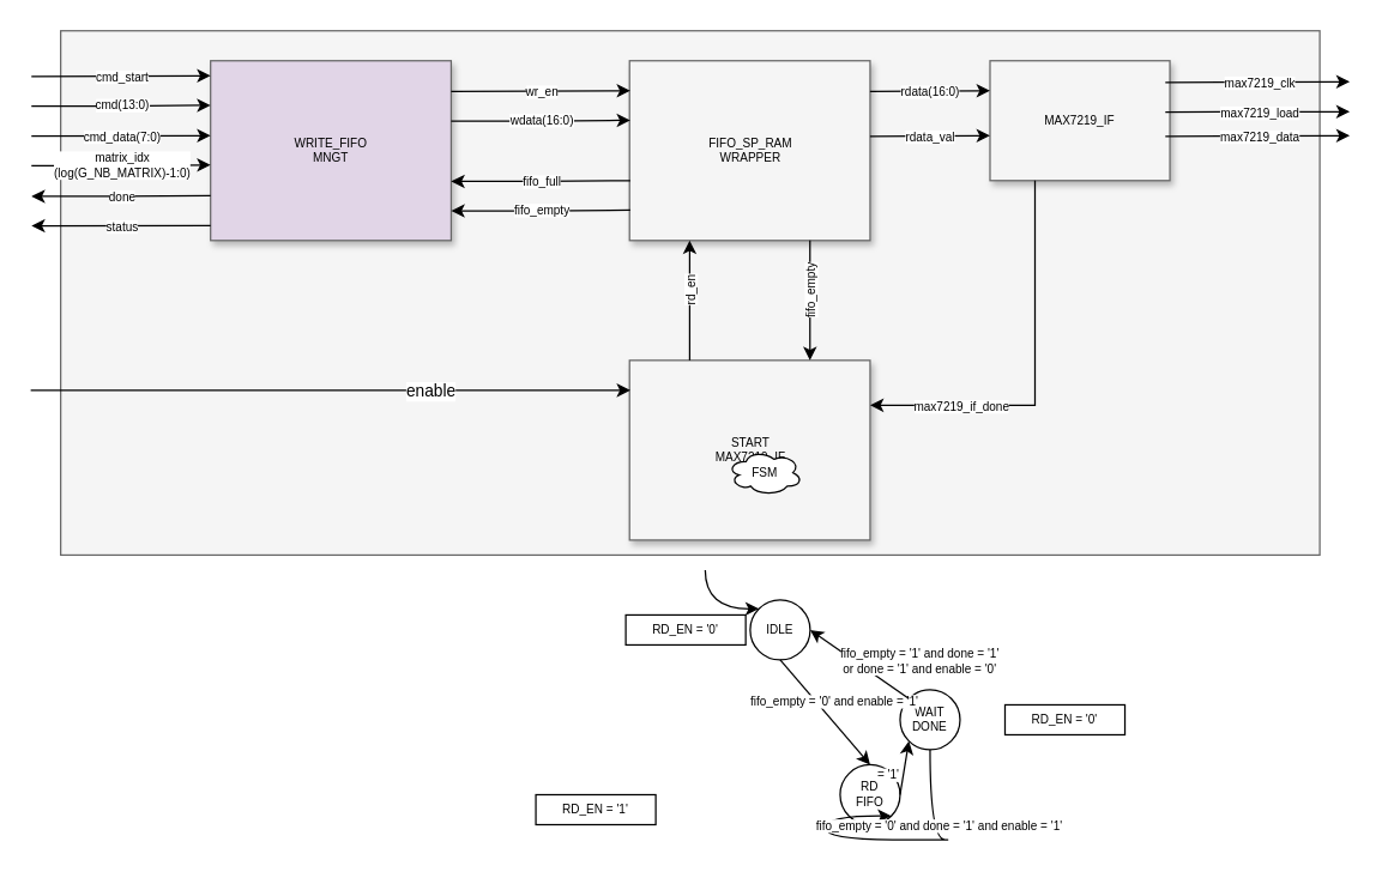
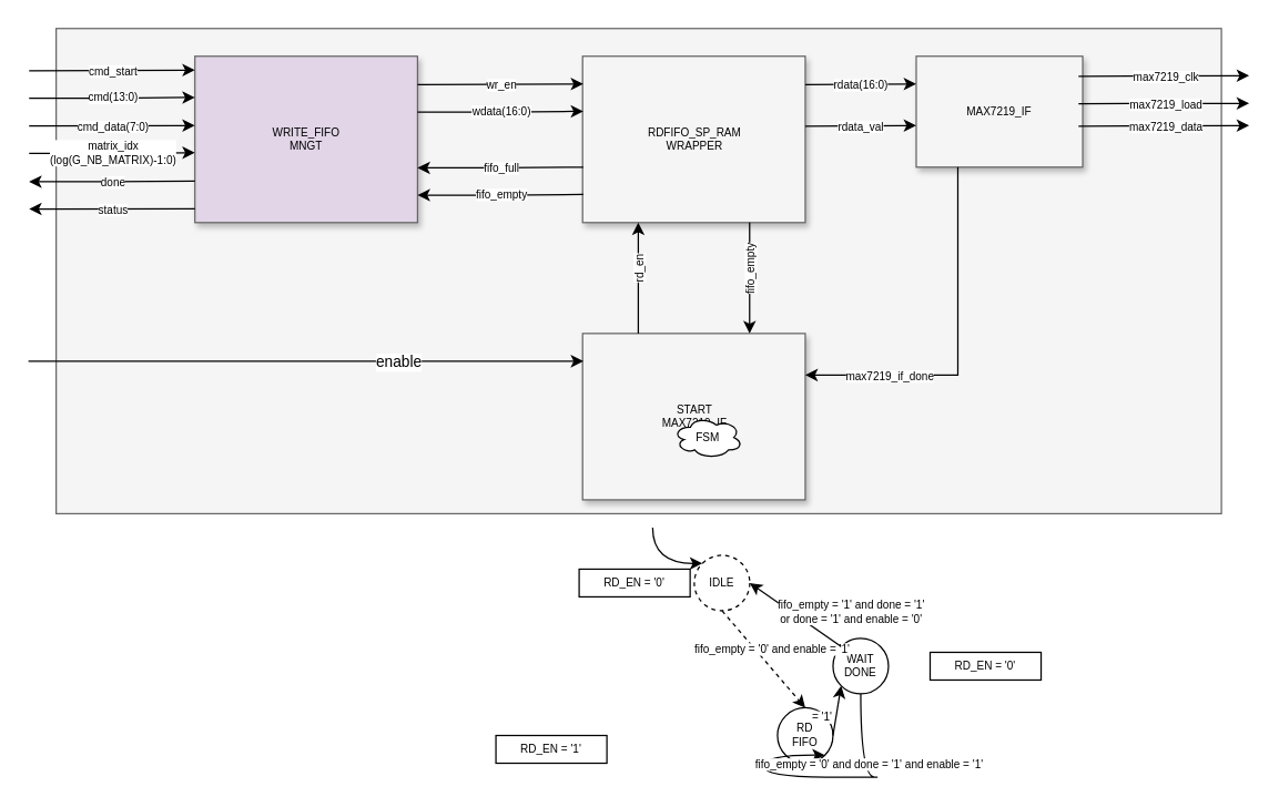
- <mxCell id="10" value="FIFO_SP_RAM&lt;br style=&quot;font-size: 8px;&quot;&gt;WRAPPER" style="whiteSpace=wrap;html=1;shadow=1;fontSize=8;fillColor=#f5f5f5;strokeColor=#666666;" vertex="1" parent="1"><mxGeometry x="419.5" y="40" width="160.5" height="120" as="geometry" /></mxCell>
+ <mxCell id="10" value="RDFIFO_SP_RAM&lt;br style=&quot;font-size: 8px;&quot;&gt;WRAPPER" style="whiteSpace=wrap;html=1;shadow=1;fontSize=8;fillColor=#f5f5f5;strokeColor=#666666;" vertex="1" parent="1"><mxGeometry x="419.5" y="40" width="160.5" height="120" as="geometry" /></mxCell>
- <mxCell id="23" value="IDLE" style="ellipse;whiteSpace=wrap;html=1;aspect=fixed;dashed=0;fontSize=8;" vertex="1" parent="1"><mxGeometry x="500" y="400" width="40" height="40" as="geometry" /></mxCell>
+ <mxCell id="23" value="IDLE" style="ellipse;whiteSpace=wrap;html=1;aspect=fixed;dashed=1;fontSize=8;" vertex="1" parent="1"><mxGeometry x="500" y="400" width="40" height="40" as="geometry" /></mxCell>
- <mxCell id="26" style="rounded=0;html=1;startArrow=none;startFill=0;jettySize=auto;orthogonalLoop=1;fontSize=8;elbow=vertical;entryX=0.5;entryY=0;entryDx=0;entryDy=0;exitX=0.5;exitY=1;exitDx=0;exitDy=0;" edge="1" parent="1" source="23" target="24"><mxGeometry relative="1" as="geometry"><mxPoint x="470" y="420" as="sourcePoint" /><mxPoint x="470" y="500" as="targetPoint" /></mxGeometry></mxCell>
+ <mxCell id="26" style="rounded=0;html=1;startArrow=none;startFill=0;jettySize=auto;orthogonalLoop=1;fontSize=8;elbow=vertical;entryX=0.5;entryY=0;entryDx=0;entryDy=0;exitX=0.5;exitY=1;exitDx=0;exitDy=0;dashed=1;" edge="1" parent="1" source="23" target="24"><mxGeometry relative="1" as="geometry"><mxPoint x="470" y="420" as="sourcePoint" /><mxPoint x="470" y="500" as="targetPoint" /></mxGeometry></mxCell>
